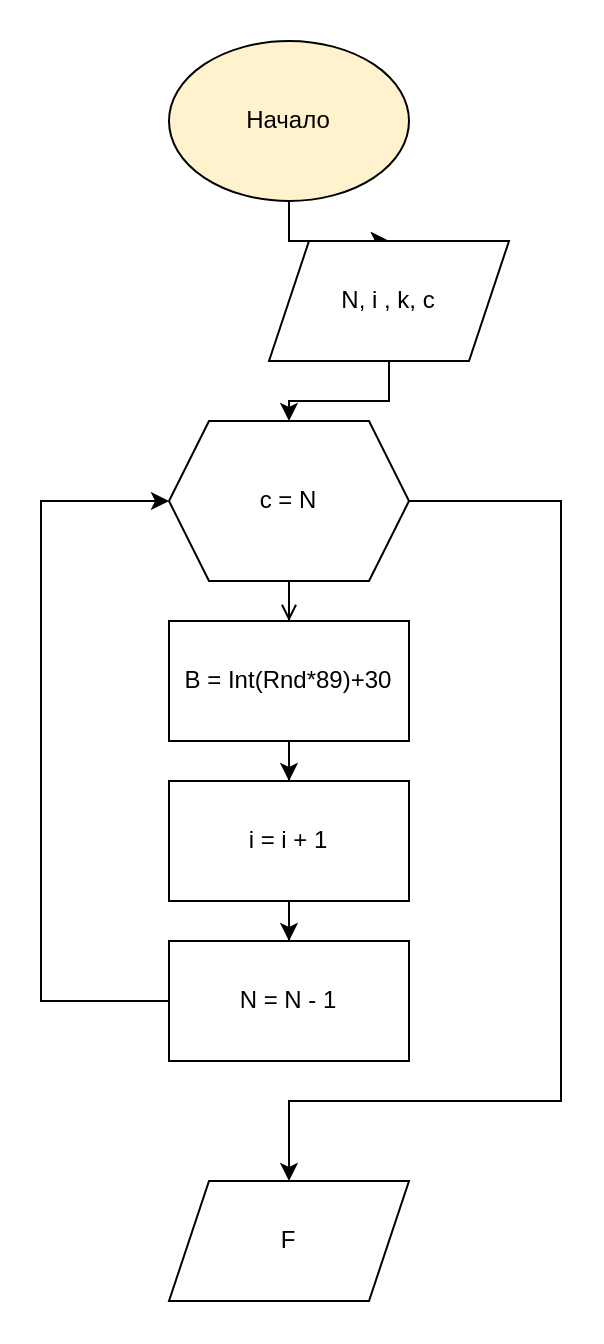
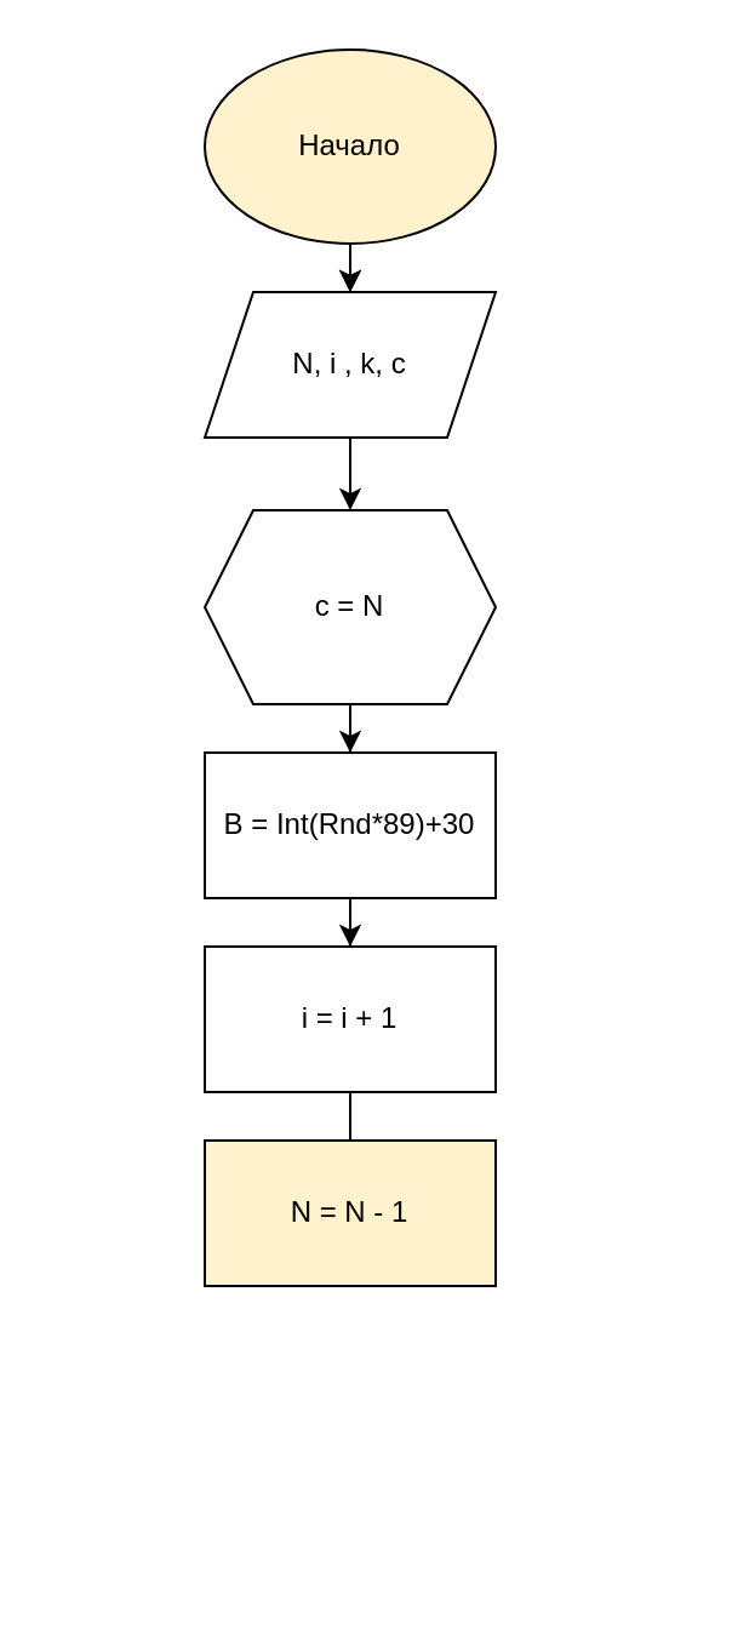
- <mxCell id="9" value="N, i , k, c" style="shape=parallelogram;perimeter=parallelogramPerimeter;whiteSpace=wrap;html=1;fixedSize=1;" vertex="1" parent="1"><mxGeometry x="134" y="120" width="120" height="60" as="geometry" /></mxCell>
+ <mxCell id="9" value="N, i , k, c" style="shape=parallelogram;perimeter=parallelogramPerimeter;whiteSpace=wrap;html=1;fixedSize=1;" vertex="1" parent="1"><mxGeometry x="84" y="120" width="120" height="60" as="geometry" /></mxCell>
- <mxCell id="2" style="edgeStyle=orthogonalEdgeStyle;rounded=0;orthogonalLoop=1;jettySize=auto;html=1;endArrow=open;" edge="1" parent="1" source="4" target="11"><mxGeometry relative="1" as="geometry"><mxPoint x="150" y="350" as="targetPoint" /></mxGeometry></mxCell>
+ <mxCell id="2" style="edgeStyle=orthogonalEdgeStyle;rounded=0;orthogonalLoop=1;jettySize=auto;html=1;" edge="1" parent="1" source="4" target="11"><mxGeometry relative="1" as="geometry"><mxPoint x="150" y="350" as="targetPoint" /></mxGeometry></mxCell>
- <mxCell id="14" style="edgeStyle=orthogonalEdgeStyle;rounded=0;orthogonalLoop=1;jettySize=auto;html=1;entryX=0;entryY=0.5;entryDx=0;entryDy=0;" edge="1" parent="1" source="15" target="4"><mxGeometry relative="1" as="geometry"><Array as="points"><mxPoint x="20" y="500" /><mxPoint x="20" y="250" /></Array></mxGeometry></mxCell>
- <mxCell id="3" style="edgeStyle=orthogonalEdgeStyle;rounded=0;orthogonalLoop=1;jettySize=auto;html=1;" edge="1" parent="1" source="4" target="16"><mxGeometry relative="1" as="geometry"><mxPoint x="270" y="250" as="targetPoint" /><Array as="points"><mxPoint x="280" y="250" /><mxPoint x="280" y="550" /><mxPoint x="144" y="550" /></Array></mxGeometry></mxCell>
- <mxCell id="12" style="edgeStyle=orthogonalEdgeStyle;rounded=0;orthogonalLoop=1;jettySize=auto;html=1;" edge="1" parent="1" source="13" target="15"><mxGeometry relative="1" as="geometry"><mxPoint x="144" y="500" as="targetPoint" /></mxGeometry></mxCell>
+ <mxCell id="12" style="edgeStyle=orthogonalEdgeStyle;rounded=0;orthogonalLoop=1;jettySize=auto;html=1;endArrow=none;" edge="1" parent="1" source="13" target="15"><mxGeometry relative="1" as="geometry"><mxPoint x="144" y="500" as="targetPoint" /></mxGeometry></mxCell>
- <mxCell id="15" value="N = N - 1" style="rounded=0;whiteSpace=wrap;html=1;" vertex="1" parent="1"><mxGeometry x="84" y="470" width="120" height="60" as="geometry" /></mxCell>
+ <mxCell id="15" value="N = N - 1" style="rounded=0;whiteSpace=wrap;html=1;fillColor=#fff2cc;" vertex="1" parent="1"><mxGeometry x="84" y="470" width="120" height="60" as="geometry" /></mxCell>
- <mxCell id="16" value="F" style="shape=parallelogram;perimeter=parallelogramPerimeter;whiteSpace=wrap;html=1;fixedSize=1;" vertex="1" parent="1"><mxGeometry x="84" y="590" width="120" height="60" as="geometry" /></mxCell>
